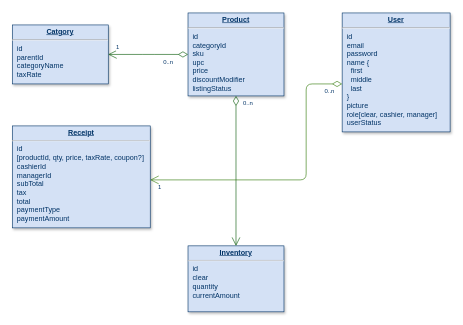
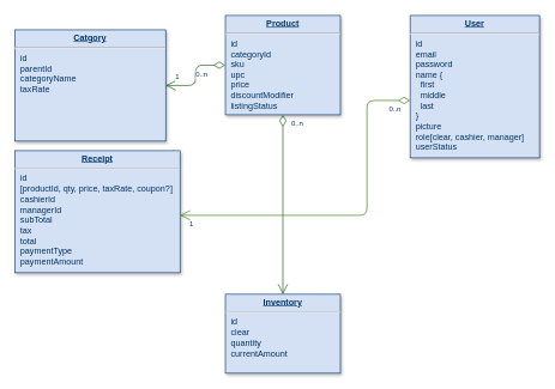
- <mxCell id="5" value="&lt;p style=&quot;margin: 0px ; margin-top: 4px ; text-align: center ; text-decoration: underline&quot;&gt;&lt;strong&gt;Catgory&lt;/strong&gt;&lt;/p&gt;&lt;hr&gt;&lt;p style=&quot;margin: 0px ; margin-left: 8px&quot;&gt;id&lt;/p&gt;&lt;p style=&quot;margin: 0px ; margin-left: 8px&quot;&gt;parentId&lt;/p&gt;&lt;p style=&quot;margin: 0px ; margin-left: 8px&quot;&gt;categoryName&lt;/p&gt;&lt;p style=&quot;margin: 0px ; margin-left: 8px&quot;&gt;taxRate&lt;/p&gt;" style="verticalAlign=top;align=left;overflow=fill;fontSize=12;fontFamily=Helvetica;html=1;strokeColor=#003366;shadow=1;fillColor=#D4E1F5;fontColor=#003366" parent="1" vertex="1"><mxGeometry x="20" y="40.64" width="160" height="98.36" as="geometry" /></mxCell>
+ <mxCell id="5" value="&lt;p style=&quot;margin: 0px ; margin-top: 4px ; text-align: center ; text-decoration: underline&quot;&gt;&lt;strong&gt;Catgory&lt;/strong&gt;&lt;/p&gt;&lt;hr&gt;&lt;p style=&quot;margin: 0px ; margin-left: 8px&quot;&gt;id&lt;/p&gt;&lt;p style=&quot;margin: 0px ; margin-left: 8px&quot;&gt;parentId&lt;/p&gt;&lt;p style=&quot;margin: 0px ; margin-left: 8px&quot;&gt;categoryName&lt;/p&gt;&lt;p style=&quot;margin: 0px ; margin-left: 8px&quot;&gt;taxRate&lt;/p&gt;" style="verticalAlign=top;align=left;overflow=fill;fontSize=12;fontFamily=Helvetica;html=1;strokeColor=#003366;shadow=1;fillColor=#D4E1F5;fontColor=#003366" parent="1" vertex="1"><mxGeometry x="20" y="40.64" width="210" height="155" as="geometry" /></mxCell>
